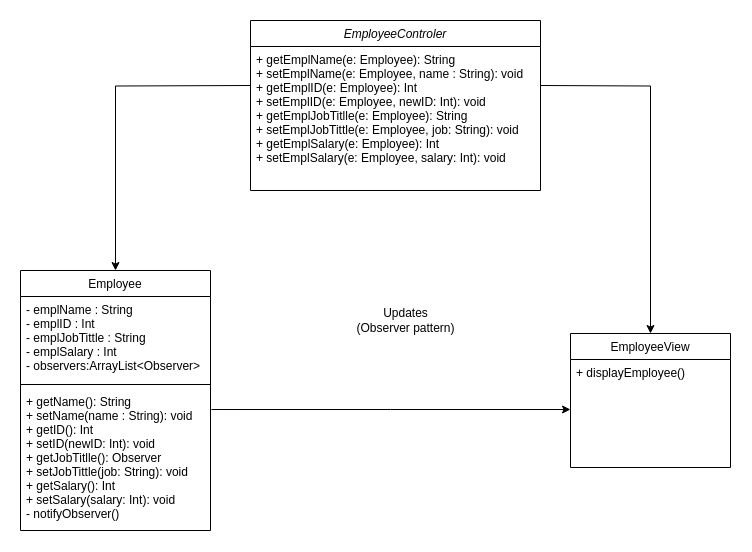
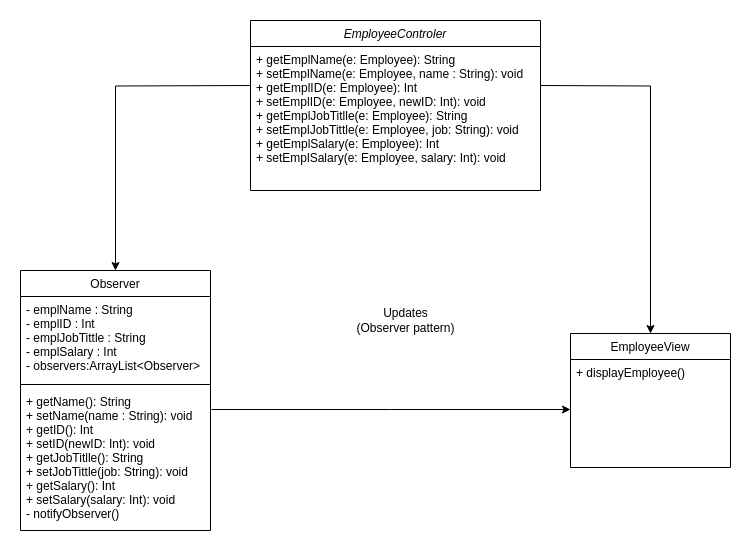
- <mxCell id="4" value="Employee" style="swimlane;fontStyle=0;align=center;verticalAlign=top;childLayout=stackLayout;horizontal=1;startSize=26;horizontalStack=0;resizeParent=1;resizeLast=0;collapsible=1;marginBottom=0;rounded=0;shadow=0;strokeWidth=1;" parent="1" vertex="1"><mxGeometry x="20" y="270" width="190" height="260" as="geometry"><mxRectangle x="130" y="380" width="160" height="26" as="alternateBounds" /></mxGeometry></mxCell>
+ <mxCell id="4" value="Observer" style="swimlane;fontStyle=0;align=center;verticalAlign=top;childLayout=stackLayout;horizontal=1;startSize=26;horizontalStack=0;resizeParent=1;resizeLast=0;collapsible=1;marginBottom=0;rounded=0;shadow=0;strokeWidth=1;" parent="1" vertex="1"><mxGeometry x="20" y="270" width="190" height="260" as="geometry"><mxRectangle x="130" y="380" width="160" height="26" as="alternateBounds" /></mxGeometry></mxCell>
- <mxCell id="7" value="+ getName(): String&#10;+ setName(name : String): void&#10;+ getID(): Int&#10;+ setID(newID: Int): void&#10;+ getJobTitlle(): Observer&#10;+ setJobTittle(job: String): void&#10;+ getSalary(): Int&#10;+ setSalary(salary: Int): void&#10;- notifyObserver()&#10;" style="text;align=left;verticalAlign=top;spacingLeft=4;spacingRight=4;overflow=hidden;rotatable=0;points=[[0,0.5],[1,0.5]];portConstraint=eastwest;" vertex="1" parent="4"><mxGeometry y="118" width="190" height="142" as="geometry" /></mxCell>
+ <mxCell id="7" value="+ getName(): String&#10;+ setName(name : String): void&#10;+ getID(): Int&#10;+ setID(newID: Int): void&#10;+ getJobTitlle(): String&#10;+ setJobTittle(job: String): void&#10;+ getSalary(): Int&#10;+ setSalary(salary: Int): void&#10;- notifyObserver()&#10;" style="text;align=left;verticalAlign=top;spacingLeft=4;spacingRight=4;overflow=hidden;rotatable=0;points=[[0,0.5],[1,0.5]];portConstraint=eastwest;" vertex="1" parent="4"><mxGeometry y="118" width="190" height="142" as="geometry" /></mxCell>
